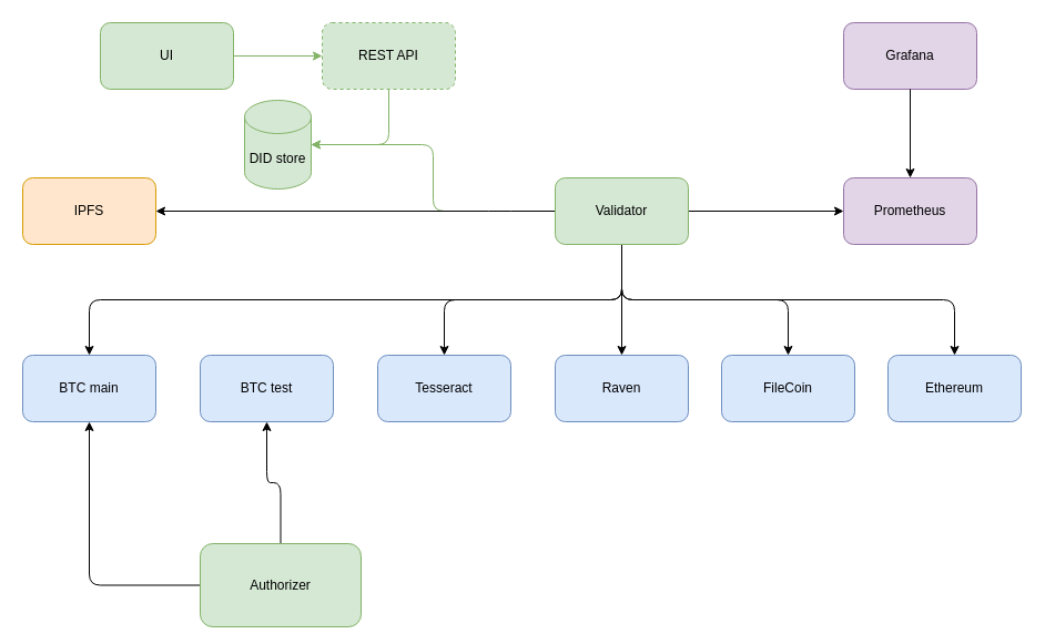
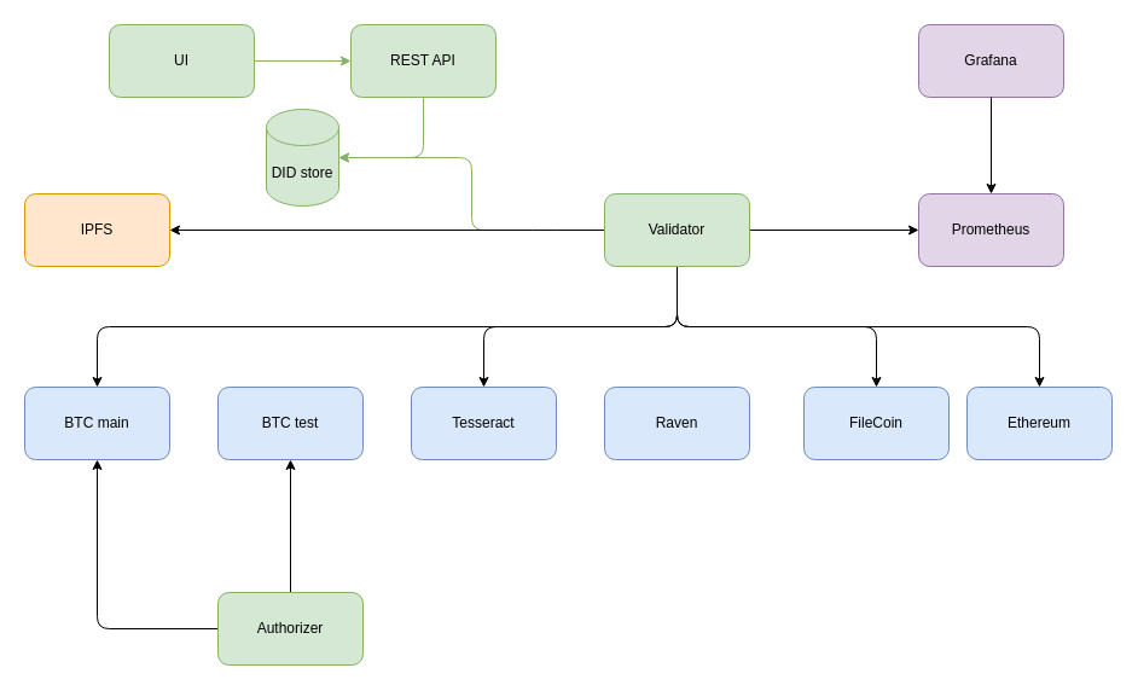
- <mxCell id="5" value="REST API" style="rounded=1;whiteSpace=wrap;html=1;fillColor=#d5e8d4;strokeColor=#82b366;dashed=1;" parent="1" vertex="1"><mxGeometry x="290" y="20" width="120" height="60" as="geometry" /></mxCell>
+ <mxCell id="5" value="REST API" style="rounded=1;whiteSpace=wrap;html=1;fillColor=#d5e8d4;strokeColor=#82b366;" parent="1" vertex="1"><mxGeometry x="290" y="20" width="120" height="60" as="geometry" /></mxCell>
- <mxCell id="9" style="edgeStyle=orthogonalEdgeStyle;rounded=1;orthogonalLoop=1;jettySize=auto;html=1;exitX=0.5;exitY=1;exitDx=0;exitDy=0;entryX=0.5;entryY=0;entryDx=0;entryDy=0;" parent="1" source="15" target="19" edge="1"><mxGeometry relative="1" as="geometry" /></mxCell>
- <mxCell id="20" value="FileCoin" style="rounded=1;whiteSpace=wrap;html=1;fillColor=#dae8fc;strokeColor=#6c8ebf;" parent="1" vertex="1"><mxGeometry x="650" y="320" width="120" height="60" as="geometry" /></mxCell>
+ <mxCell id="20" value="FileCoin" style="rounded=1;whiteSpace=wrap;html=1;fillColor=#dae8fc;strokeColor=#6c8ebf;" parent="1" vertex="1"><mxGeometry x="665" y="320" width="120" height="60" as="geometry" /></mxCell>
- <mxCell id="28" value="Authorizer" style="rounded=1;whiteSpace=wrap;html=1;fillColor=#d5e8d4;strokeColor=#82b366;" vertex="1" parent="1"><mxGeometry x="180" y="490" width="145" height="75" as="geometry" /></mxCell>
+ <mxCell id="28" value="Authorizer" style="rounded=1;whiteSpace=wrap;html=1;fillColor=#d5e8d4;strokeColor=#82b366;" vertex="1" parent="1"><mxGeometry x="180" y="490" width="120" height="60" as="geometry" /></mxCell>
